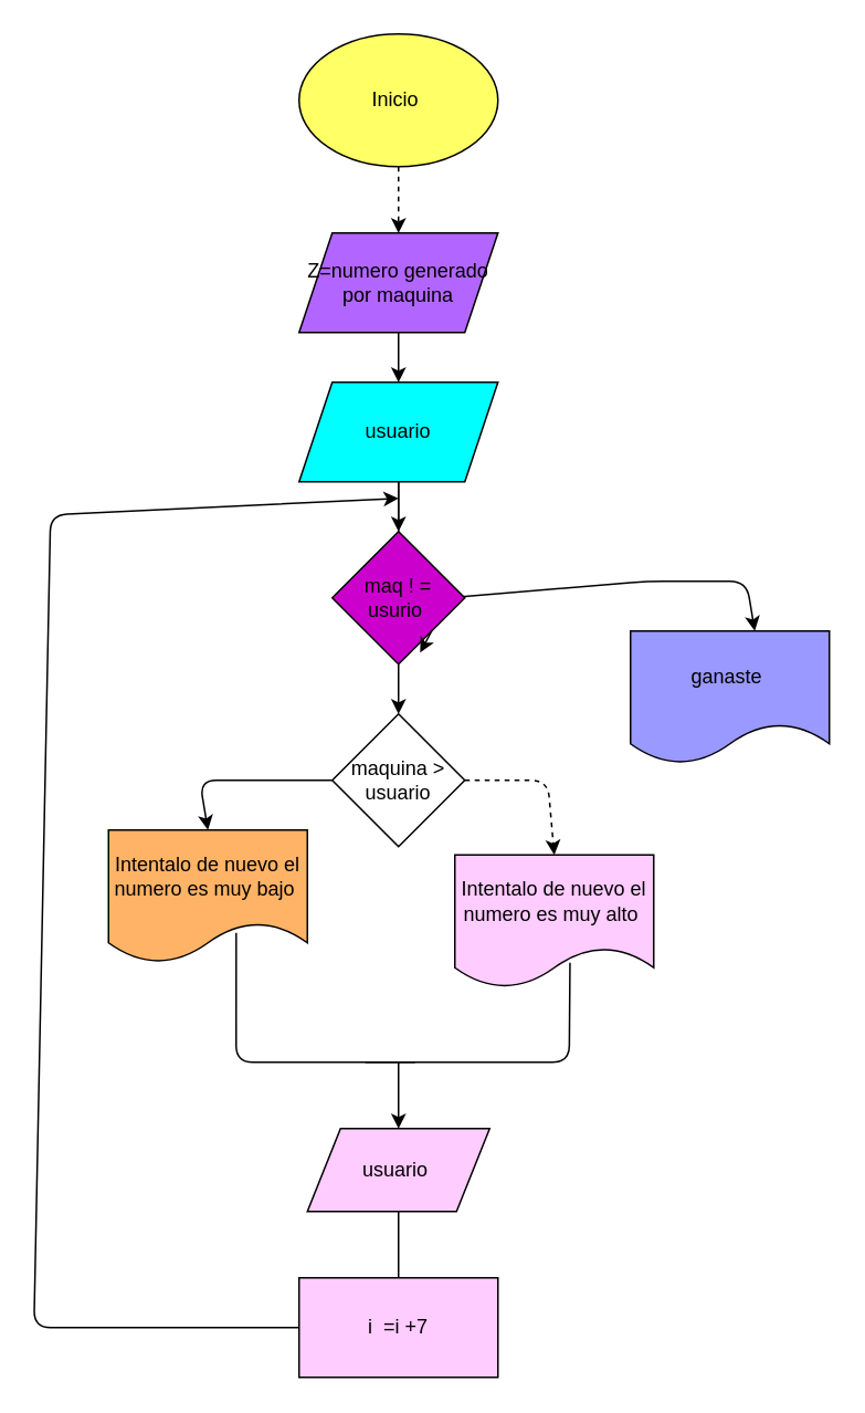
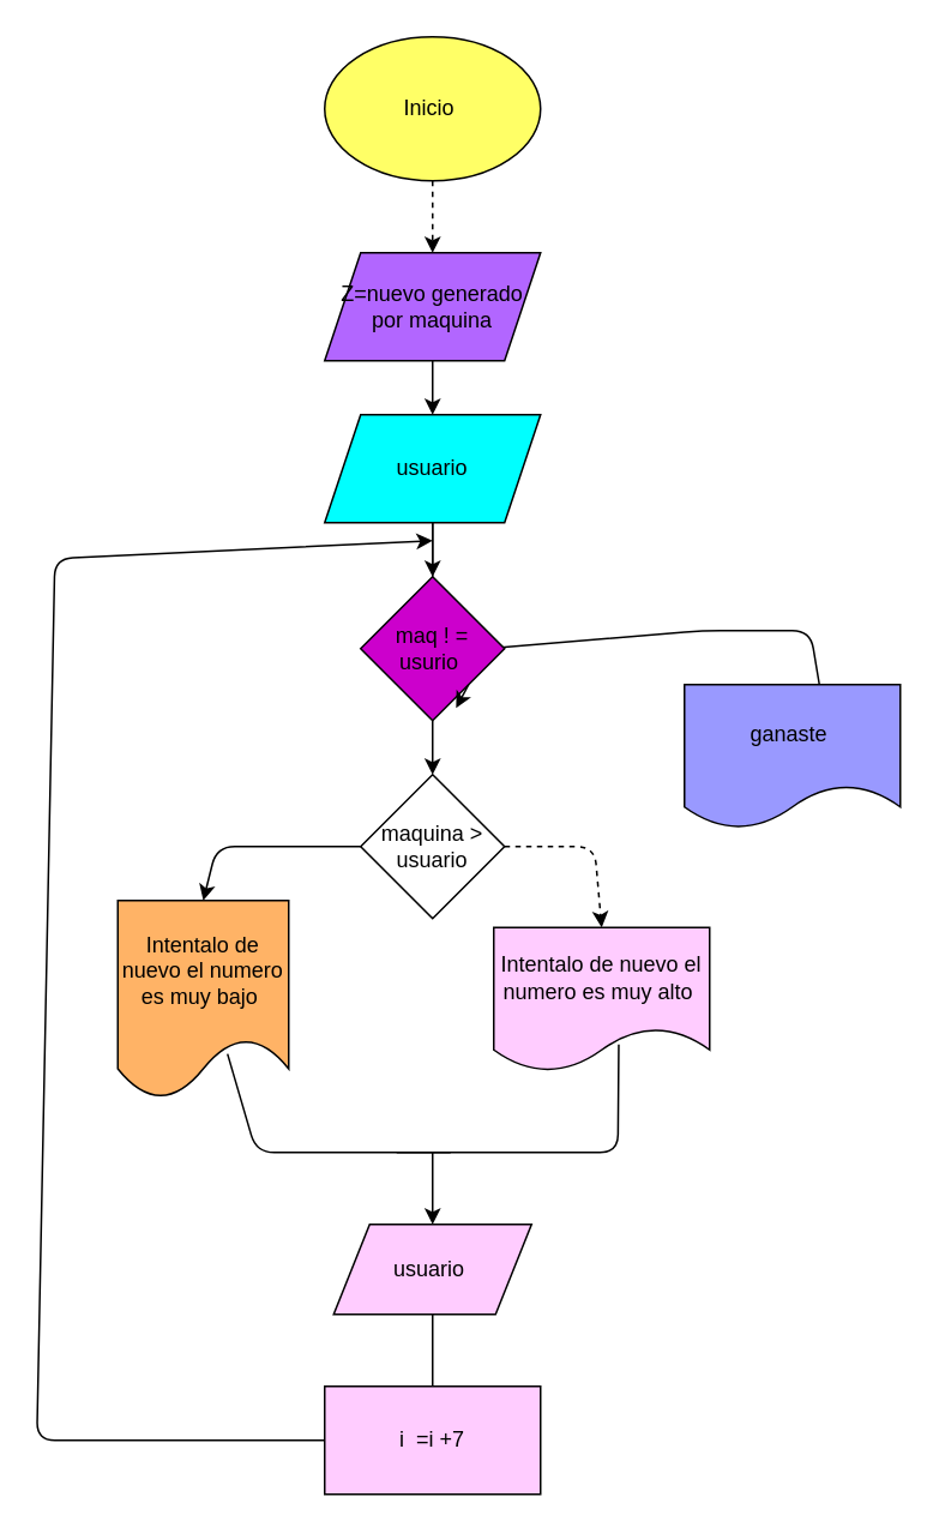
- <mxCell id="9" value="Z=numero generado por maquina" style="shape=parallelogram;perimeter=parallelogramPerimeter;whiteSpace=wrap;html=1;fixedSize=1;fontColor=#000000;fillColor=#B266FF;" vertex="1" parent="1"><mxGeometry x="180" y="140" width="120" height="60" as="geometry" /></mxCell>
+ <mxCell id="9" value="Z=nuevo generado por maquina" style="shape=parallelogram;perimeter=parallelogramPerimeter;whiteSpace=wrap;html=1;fixedSize=1;fontColor=#000000;fillColor=#B266FF;" vertex="1" parent="1"><mxGeometry x="180" y="140" width="120" height="60" as="geometry" /></mxCell>
- <mxCell id="4" style="edgeStyle=none;html=1;fontColor=#000000;exitX=0.875;exitY=0.5;exitDx=0;exitDy=0;exitPerimeter=0;entryX=0.625;entryY=0;entryDx=0;entryDy=0;entryPerimeter=0;" edge="1" parent="1" source="7" target="5"><mxGeometry relative="1" as="geometry"><mxPoint x="280" y="330" as="sourcePoint" /><mxPoint x="400" y="320" as="targetPoint" /><Array as="points"><mxPoint x="390" y="350" /><mxPoint x="450" y="350" /></Array></mxGeometry></mxCell>
+ <mxCell id="4" style="edgeStyle=none;html=1;fontColor=#000000;exitX=0.875;exitY=0.5;exitDx=0;exitDy=0;exitPerimeter=0;entryX=0.625;entryY=0;entryDx=0;entryDy=0;entryPerimeter=0;endArrow=none;" edge="1" parent="1" source="7" target="5"><mxGeometry relative="1" as="geometry"><mxPoint x="280" y="330" as="sourcePoint" /><mxPoint x="400" y="320" as="targetPoint" /><Array as="points"><mxPoint x="390" y="350" /><mxPoint x="450" y="350" /></Array></mxGeometry></mxCell>
- <mxCell id="17" value="Intentalo de nuevo el numero es muy bajo&amp;nbsp;" style="shape=document;whiteSpace=wrap;html=1;boundedLbl=1;fontColor=#000000;fillColor=#FFB366;" vertex="1" parent="1"><mxGeometry x="65" y="500" width="120" height="80" as="geometry" /></mxCell>
+ <mxCell id="17" value="Intentalo de nuevo el numero es muy bajo&amp;nbsp;" style="shape=document;whiteSpace=wrap;html=1;boundedLbl=1;fontColor=#000000;fillColor=#FFB366;" vertex="1" parent="1"><mxGeometry x="65" y="500" width="95" height="110" as="geometry" /></mxCell>
